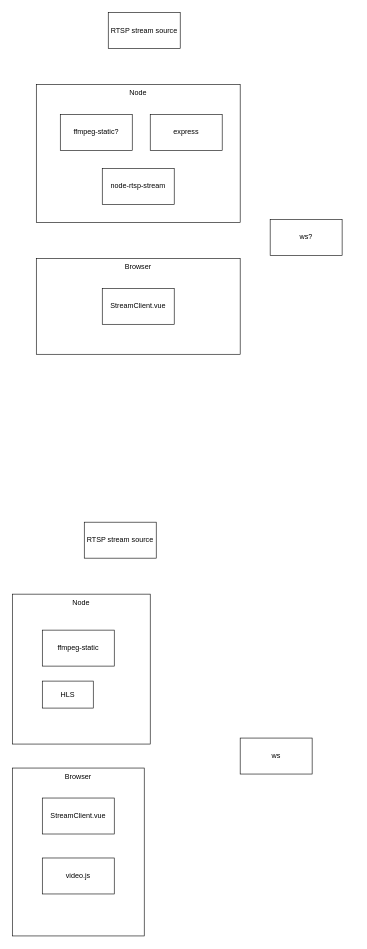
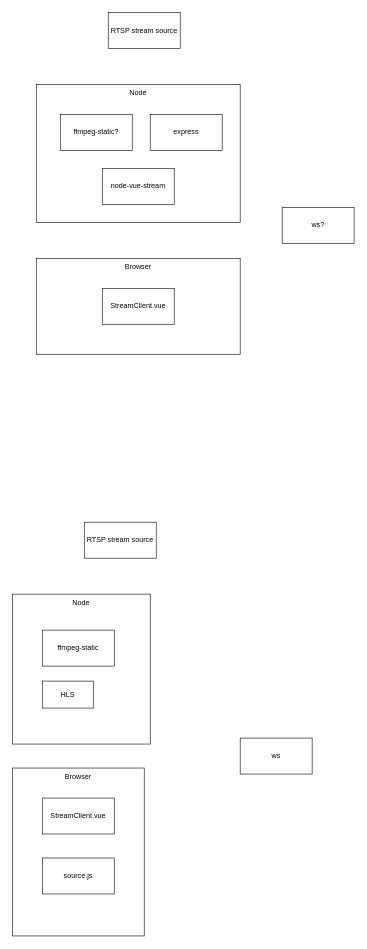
- <mxCell id="9" value="node-rtsp-stream" style="rounded=0;whiteSpace=wrap;html=1;" parent="1" vertex="1"><mxGeometry x="170" y="280" width="120" height="60" as="geometry" /></mxCell>
+ <mxCell id="9" value="node-vue-stream" style="rounded=0;whiteSpace=wrap;html=1;" parent="1" vertex="1"><mxGeometry x="170" y="280" width="120" height="60" as="geometry" /></mxCell>
- <mxCell id="8" value="ws?" style="rounded=0;whiteSpace=wrap;html=1;" parent="1" vertex="1"><mxGeometry x="450" y="365" width="120" height="60" as="geometry" /></mxCell>
+ <mxCell id="8" value="ws?" style="rounded=0;whiteSpace=wrap;html=1;" parent="1" vertex="1"><mxGeometry x="470" y="345" width="120" height="60" as="geometry" /></mxCell>
- <mxCell id="16" value="video.js" style="rounded=0;whiteSpace=wrap;html=1;" vertex="1" parent="1"><mxGeometry x="70" y="1430" width="120" height="60" as="geometry" /></mxCell>
+ <mxCell id="16" value="source.js" style="rounded=0;whiteSpace=wrap;html=1;" vertex="1" parent="1"><mxGeometry x="70" y="1430" width="120" height="60" as="geometry" /></mxCell>
